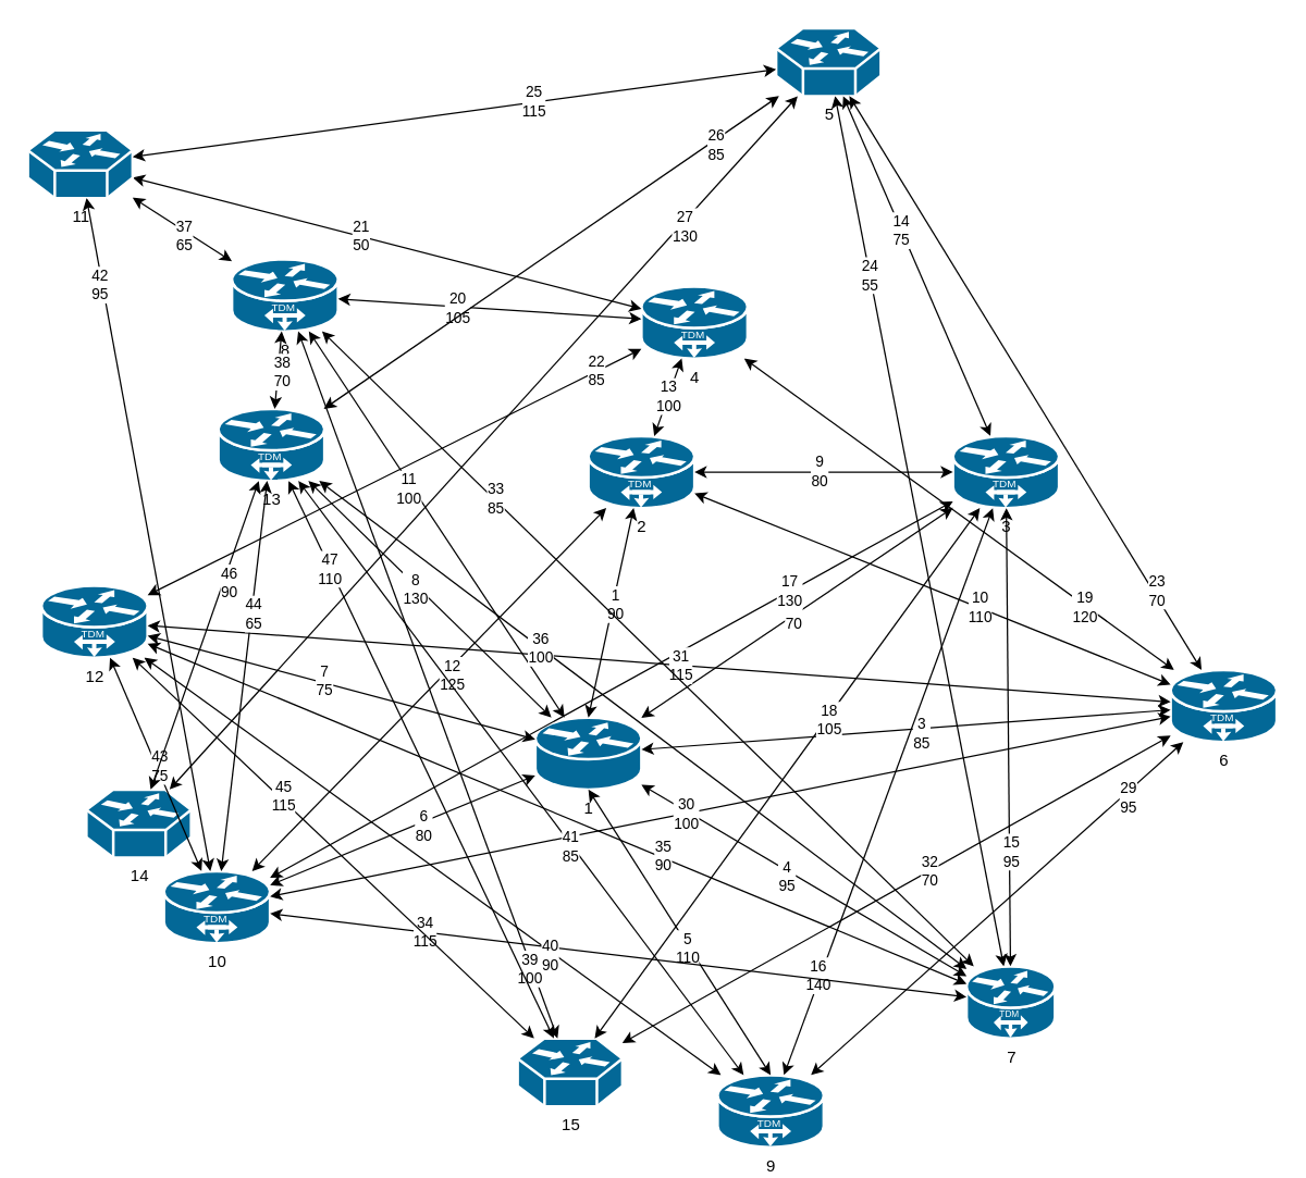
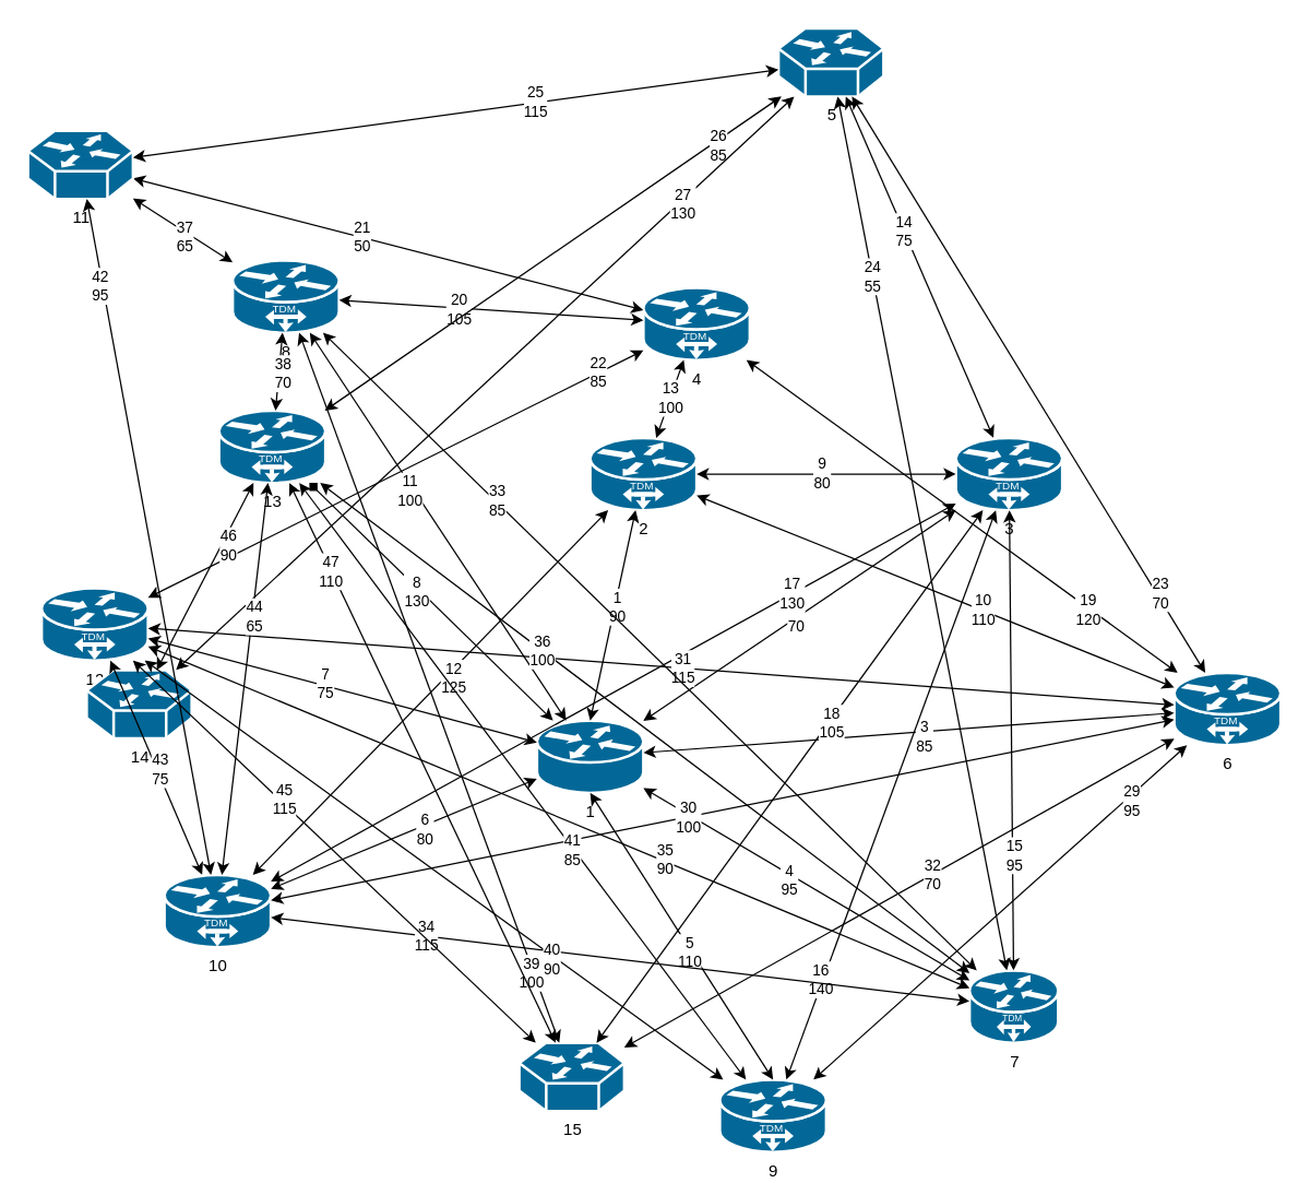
- <mxCell id="21" value="" style="endArrow=classic;startArrow=classic;html=1;rounded=0;" edge="1" parent="1" source="2" target="3"><mxGeometry width="50" height="50" relative="1" as="geometry"><mxPoint x="430" y="550" as="sourcePoint" /><mxPoint x="480" y="500" as="targetPoint" /></mxGeometry></mxCell>
+ <mxCell id="21" value="" style="endArrow=diamond;startArrow=classic;html=1;rounded=0;" edge="1" parent="1" source="2" target="3"><mxGeometry width="50" height="50" relative="1" as="geometry"><mxPoint x="430" y="550" as="sourcePoint" /><mxPoint x="480" y="500" as="targetPoint" /></mxGeometry></mxCell>
- <mxCell id="67" value="14" style="shape=mxgraph.cisco.routers.wavelength_router;sketch=0;html=1;pointerEvents=1;dashed=0;fillColor=#036897;strokeColor=#ffffff;strokeWidth=2;verticalLabelPosition=bottom;verticalAlign=top;align=center;outlineConnect=0;" vertex="1" parent="1"><mxGeometry x="63" y="580" width="77" height="50" as="geometry" /></mxCell>
+ <mxCell id="67" value="14" style="shape=mxgraph.cisco.routers.wavelength_router;sketch=0;html=1;pointerEvents=1;dashed=0;fillColor=#036897;strokeColor=#ffffff;strokeWidth=2;verticalLabelPosition=bottom;verticalAlign=top;align=center;outlineConnect=0;" vertex="1" parent="1"><mxGeometry x="63" y="490" width="77" height="50" as="geometry" /></mxCell>
